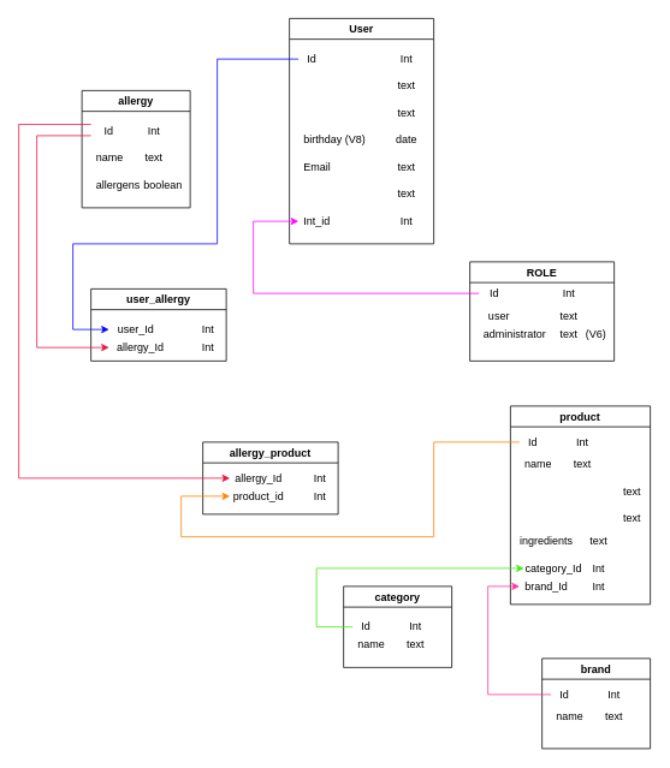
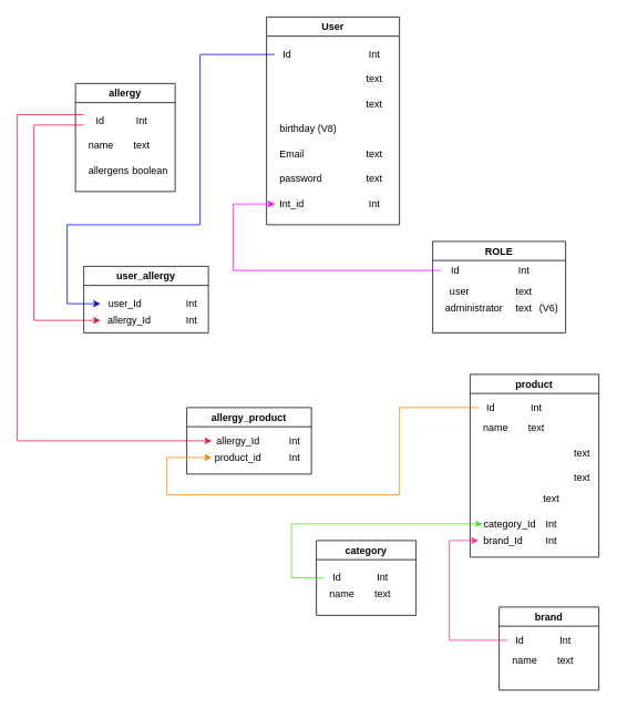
- <mxCell id="10" value="date" style="text;html=1;strokeColor=none;fillColor=none;align=center;verticalAlign=middle;whiteSpace=wrap;rounded=0;" parent="2" vertex="1"><mxGeometry x="100" y="120" width="60" height="30" as="geometry" /></mxCell>
+ <mxCell id="5" value="password" style="text;strokeColor=none;fillColor=none;align=left;verticalAlign=middle;spacingLeft=4;spacingRight=4;overflow=hidden;points=[[0,0.5],[1,0.5]];portConstraint=eastwest;rotatable=0;whiteSpace=wrap;html=1;" parent="2" vertex="1"><mxGeometry x="10" y="180" width="70" height="30" as="geometry" /></mxCell>
- <mxCell id="51" value="ingredients" style="text;html=1;strokeColor=none;fillColor=none;align=center;verticalAlign=middle;whiteSpace=wrap;rounded=0;" parent="40" vertex="1"><mxGeometry x="10" y="140" width="60" height="20" as="geometry" /></mxCell>
